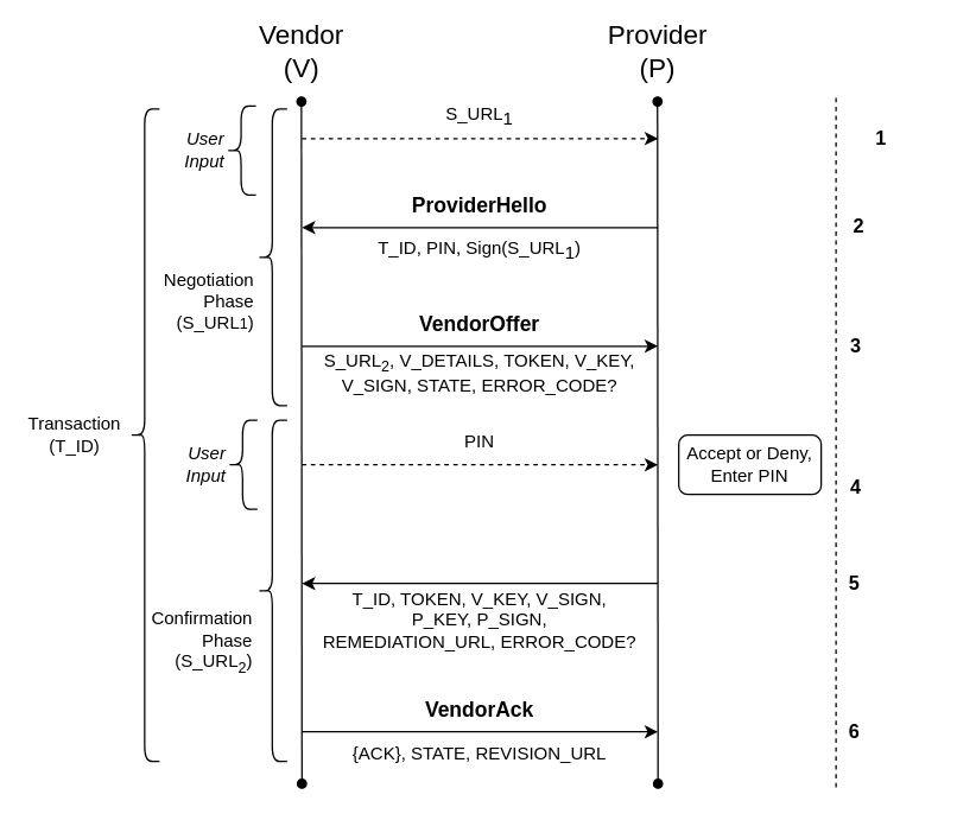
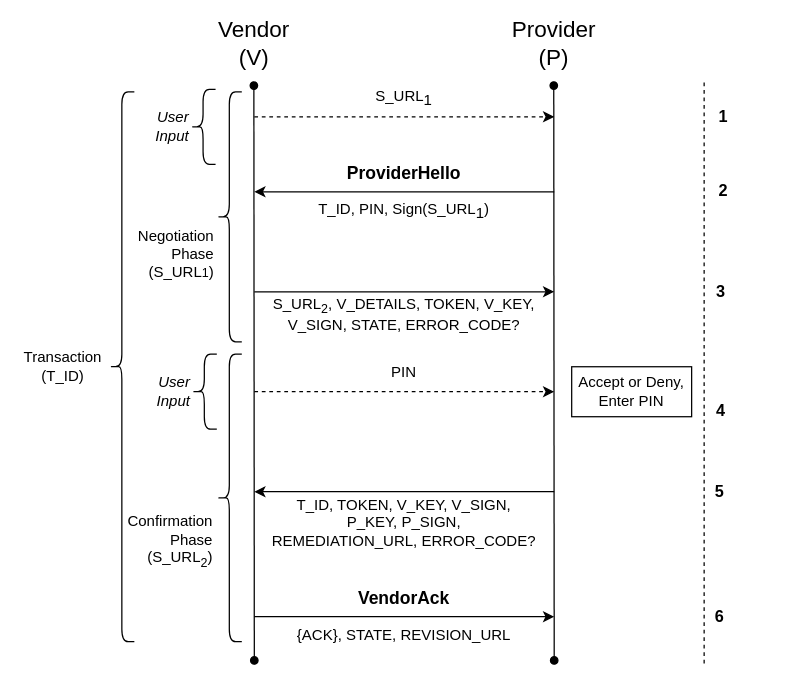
- <mxCell id="32" value="&lt;b style=&quot;font-size: 13px;&quot;&gt;1&lt;/b&gt;" style="text;html=1;strokeColor=none;fillColor=none;align=left;verticalAlign=middle;whiteSpace=wrap;rounded=0;fontSize=13;" parent="1" vertex="1"><mxGeometry x="588" y="78" width="50" height="30" as="geometry" /></mxCell>
+ <mxCell id="32" value="&lt;b style=&quot;font-size: 13px;&quot;&gt;1&lt;/b&gt;" style="text;html=1;strokeColor=none;fillColor=none;align=left;verticalAlign=middle;whiteSpace=wrap;rounded=0;fontSize=13;" parent="1" vertex="1"><mxGeometry x="573" y="78" width="50" height="30" as="geometry" /></mxCell>
- <mxCell id="12" value="&lt;b&gt;&lt;font style=&quot;font-size: 14px;&quot;&gt;VendorOffer&lt;/font&gt;&lt;/b&gt;" style="text;html=1;strokeColor=none;fillColor=none;align=center;verticalAlign=middle;whiteSpace=wrap;rounded=0;fontSize=12;" parent="1" vertex="1"><mxGeometry x="293" y="203" width="60" height="30" as="geometry" /></mxCell>
- <mxCell id="17" value="Accept or Deny,&lt;br&gt;Enter PIN" style="rounded=1;whiteSpace=wrap;html=1;fontSize=12;" parent="1" vertex="1"><mxGeometry x="457" y="293" width="96" height="40" as="geometry" /></mxCell>
+ <mxCell id="17" value="Accept or Deny,&lt;br&gt;Enter PIN" style="whiteSpace=wrap;html=1;fontSize=12;rounded=0;" parent="1" vertex="1"><mxGeometry x="457" y="293" width="96" height="40" as="geometry" /></mxCell>
